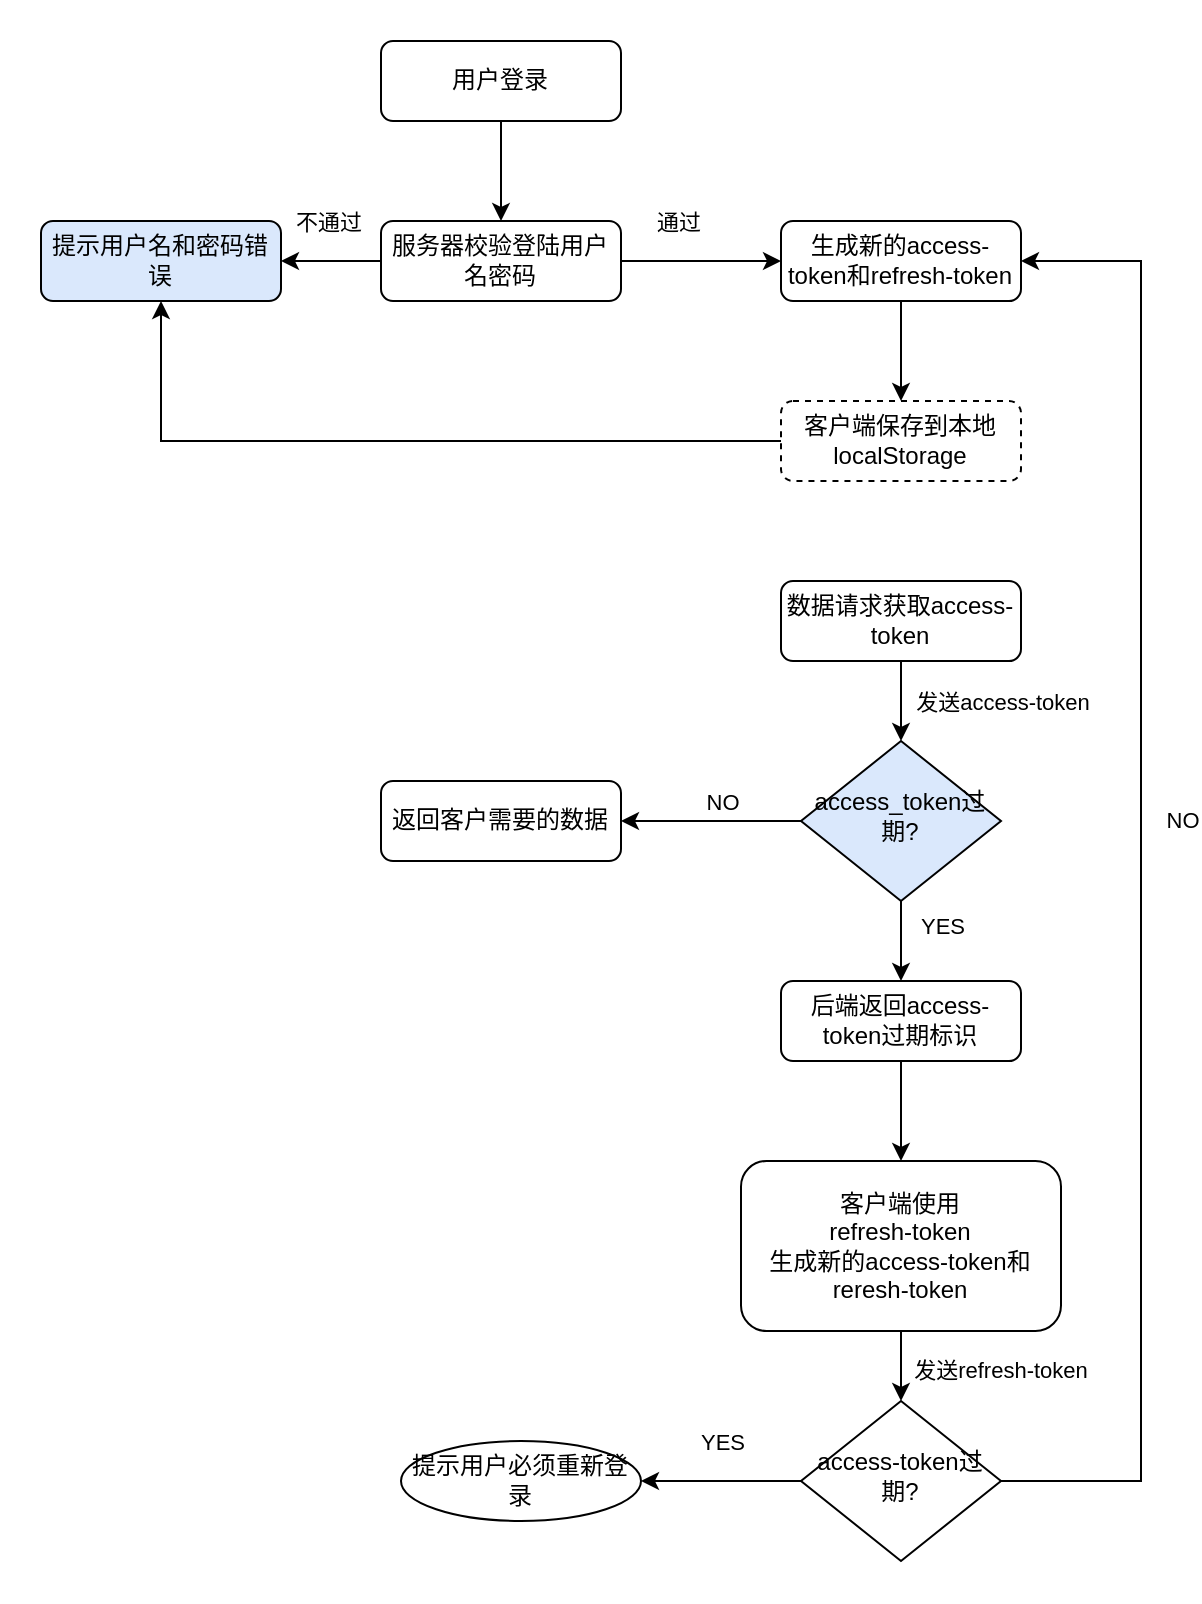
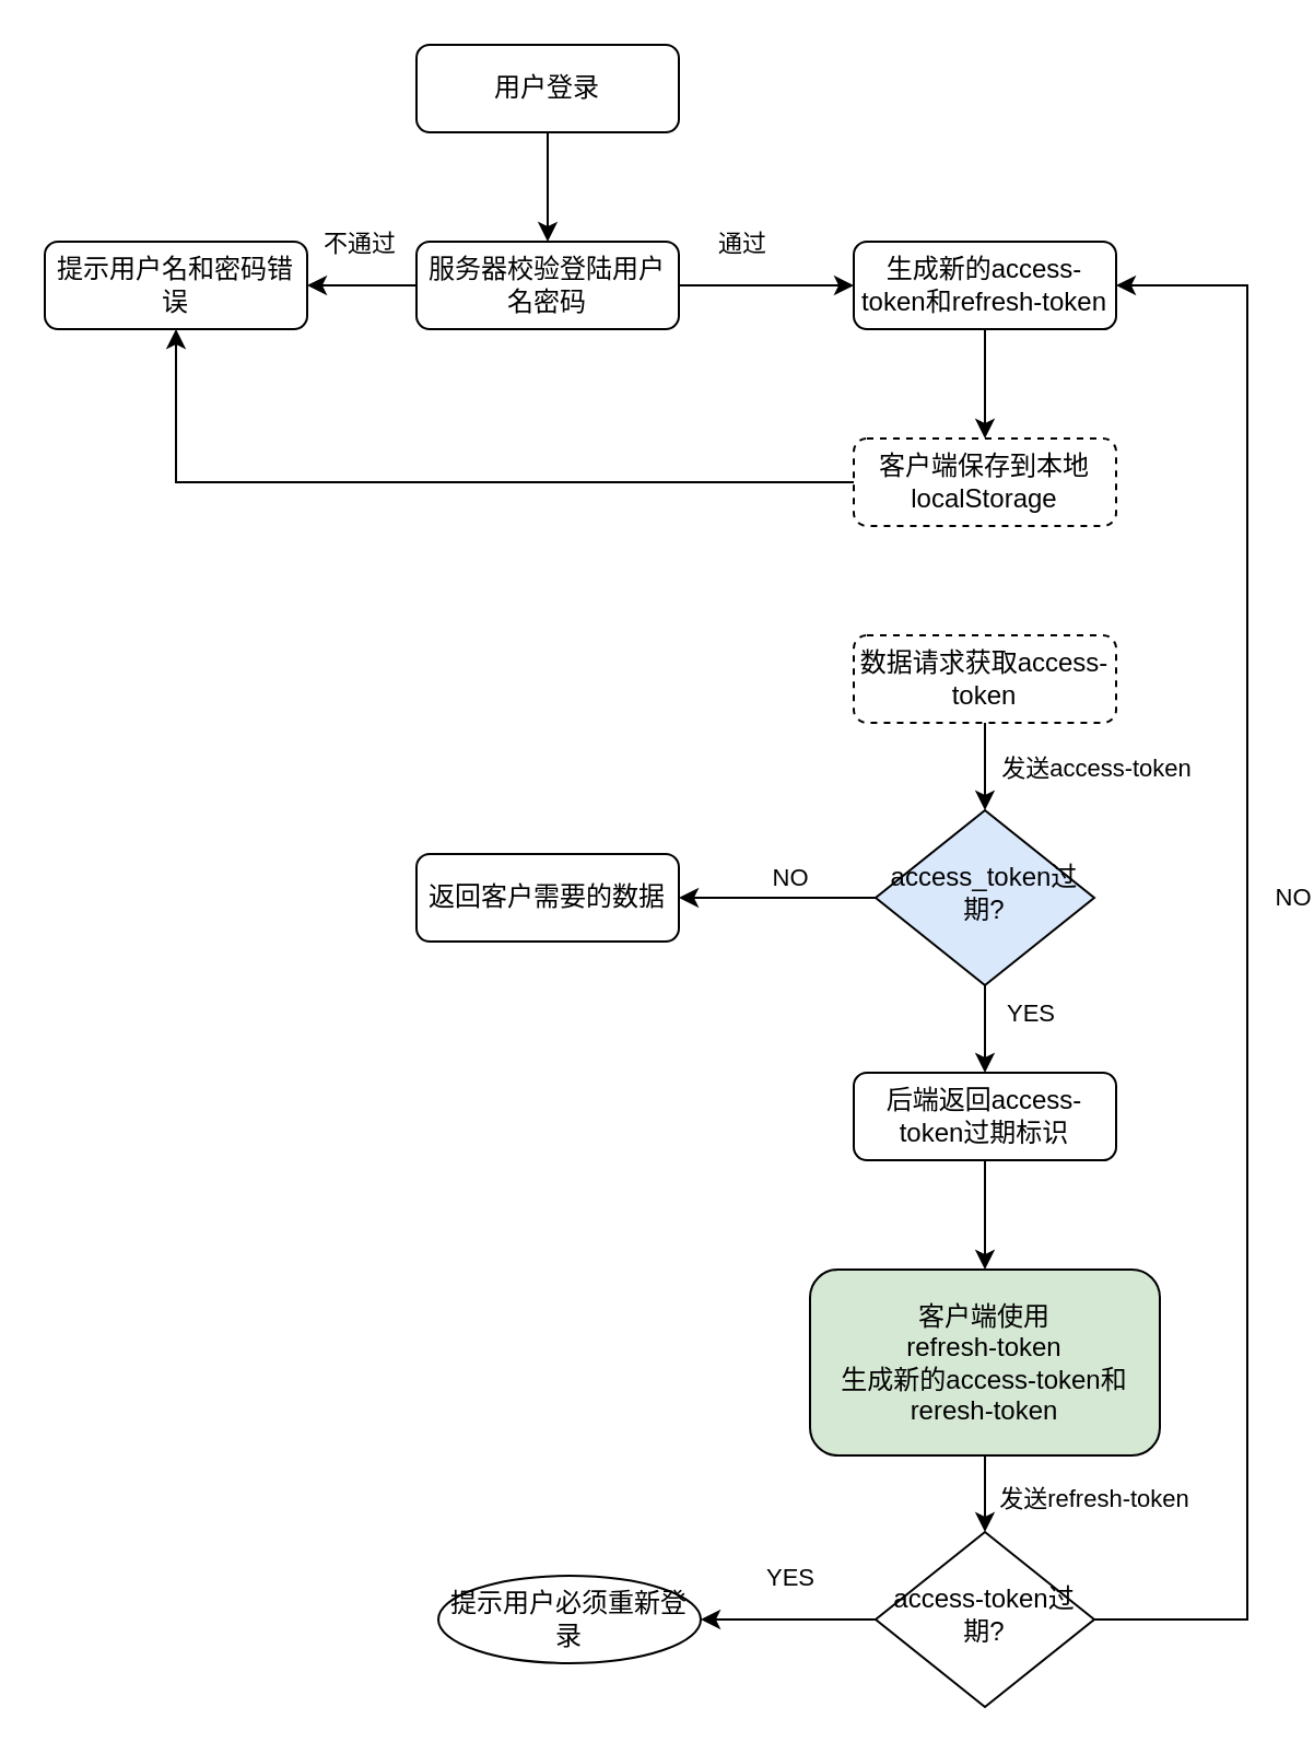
- <mxCell id="32" value="提示用户名和密码错误" style="rounded=1;whiteSpace=wrap;html=1;fontSize=12;glass=0;strokeWidth=1;shadow=0;fillColor=#dae8fc;" vertex="1" parent="1"><mxGeometry x="20" y="110" width="120" height="40" as="geometry" /></mxCell>
+ <mxCell id="32" value="提示用户名和密码错误" style="rounded=1;whiteSpace=wrap;html=1;fontSize=12;glass=0;strokeWidth=1;shadow=0;" vertex="1" parent="1"><mxGeometry x="20" y="110" width="120" height="40" as="geometry" /></mxCell>
- <mxCell id="15" value="数据请求获取access-token" style="rounded=1;whiteSpace=wrap;html=1;fontSize=12;glass=0;strokeWidth=1;shadow=0;" vertex="1" parent="1"><mxGeometry x="390" y="290" width="120" height="40" as="geometry" /></mxCell>
+ <mxCell id="15" value="数据请求获取access-token" style="rounded=1;whiteSpace=wrap;html=1;fontSize=12;glass=0;strokeWidth=1;shadow=0;dashed=1;" vertex="1" parent="1"><mxGeometry x="390" y="290" width="120" height="40" as="geometry" /></mxCell>
- <mxCell id="24" value="客户端使用&lt;br&gt;refresh-token&lt;br&gt;生成新的access-token和reresh-token&lt;br&gt;" style="rounded=1;whiteSpace=wrap;html=1;fontSize=12;glass=0;strokeWidth=1;shadow=0;" vertex="1" parent="1"><mxGeometry x="370" y="580" width="160" height="85" as="geometry" /></mxCell>
+ <mxCell id="24" value="客户端使用&lt;br&gt;refresh-token&lt;br&gt;生成新的access-token和reresh-token&lt;br&gt;" style="rounded=1;whiteSpace=wrap;html=1;fontSize=12;glass=0;strokeWidth=1;shadow=0;fillColor=#d5e8d4;" vertex="1" parent="1"><mxGeometry x="370" y="580" width="160" height="85" as="geometry" /></mxCell>
